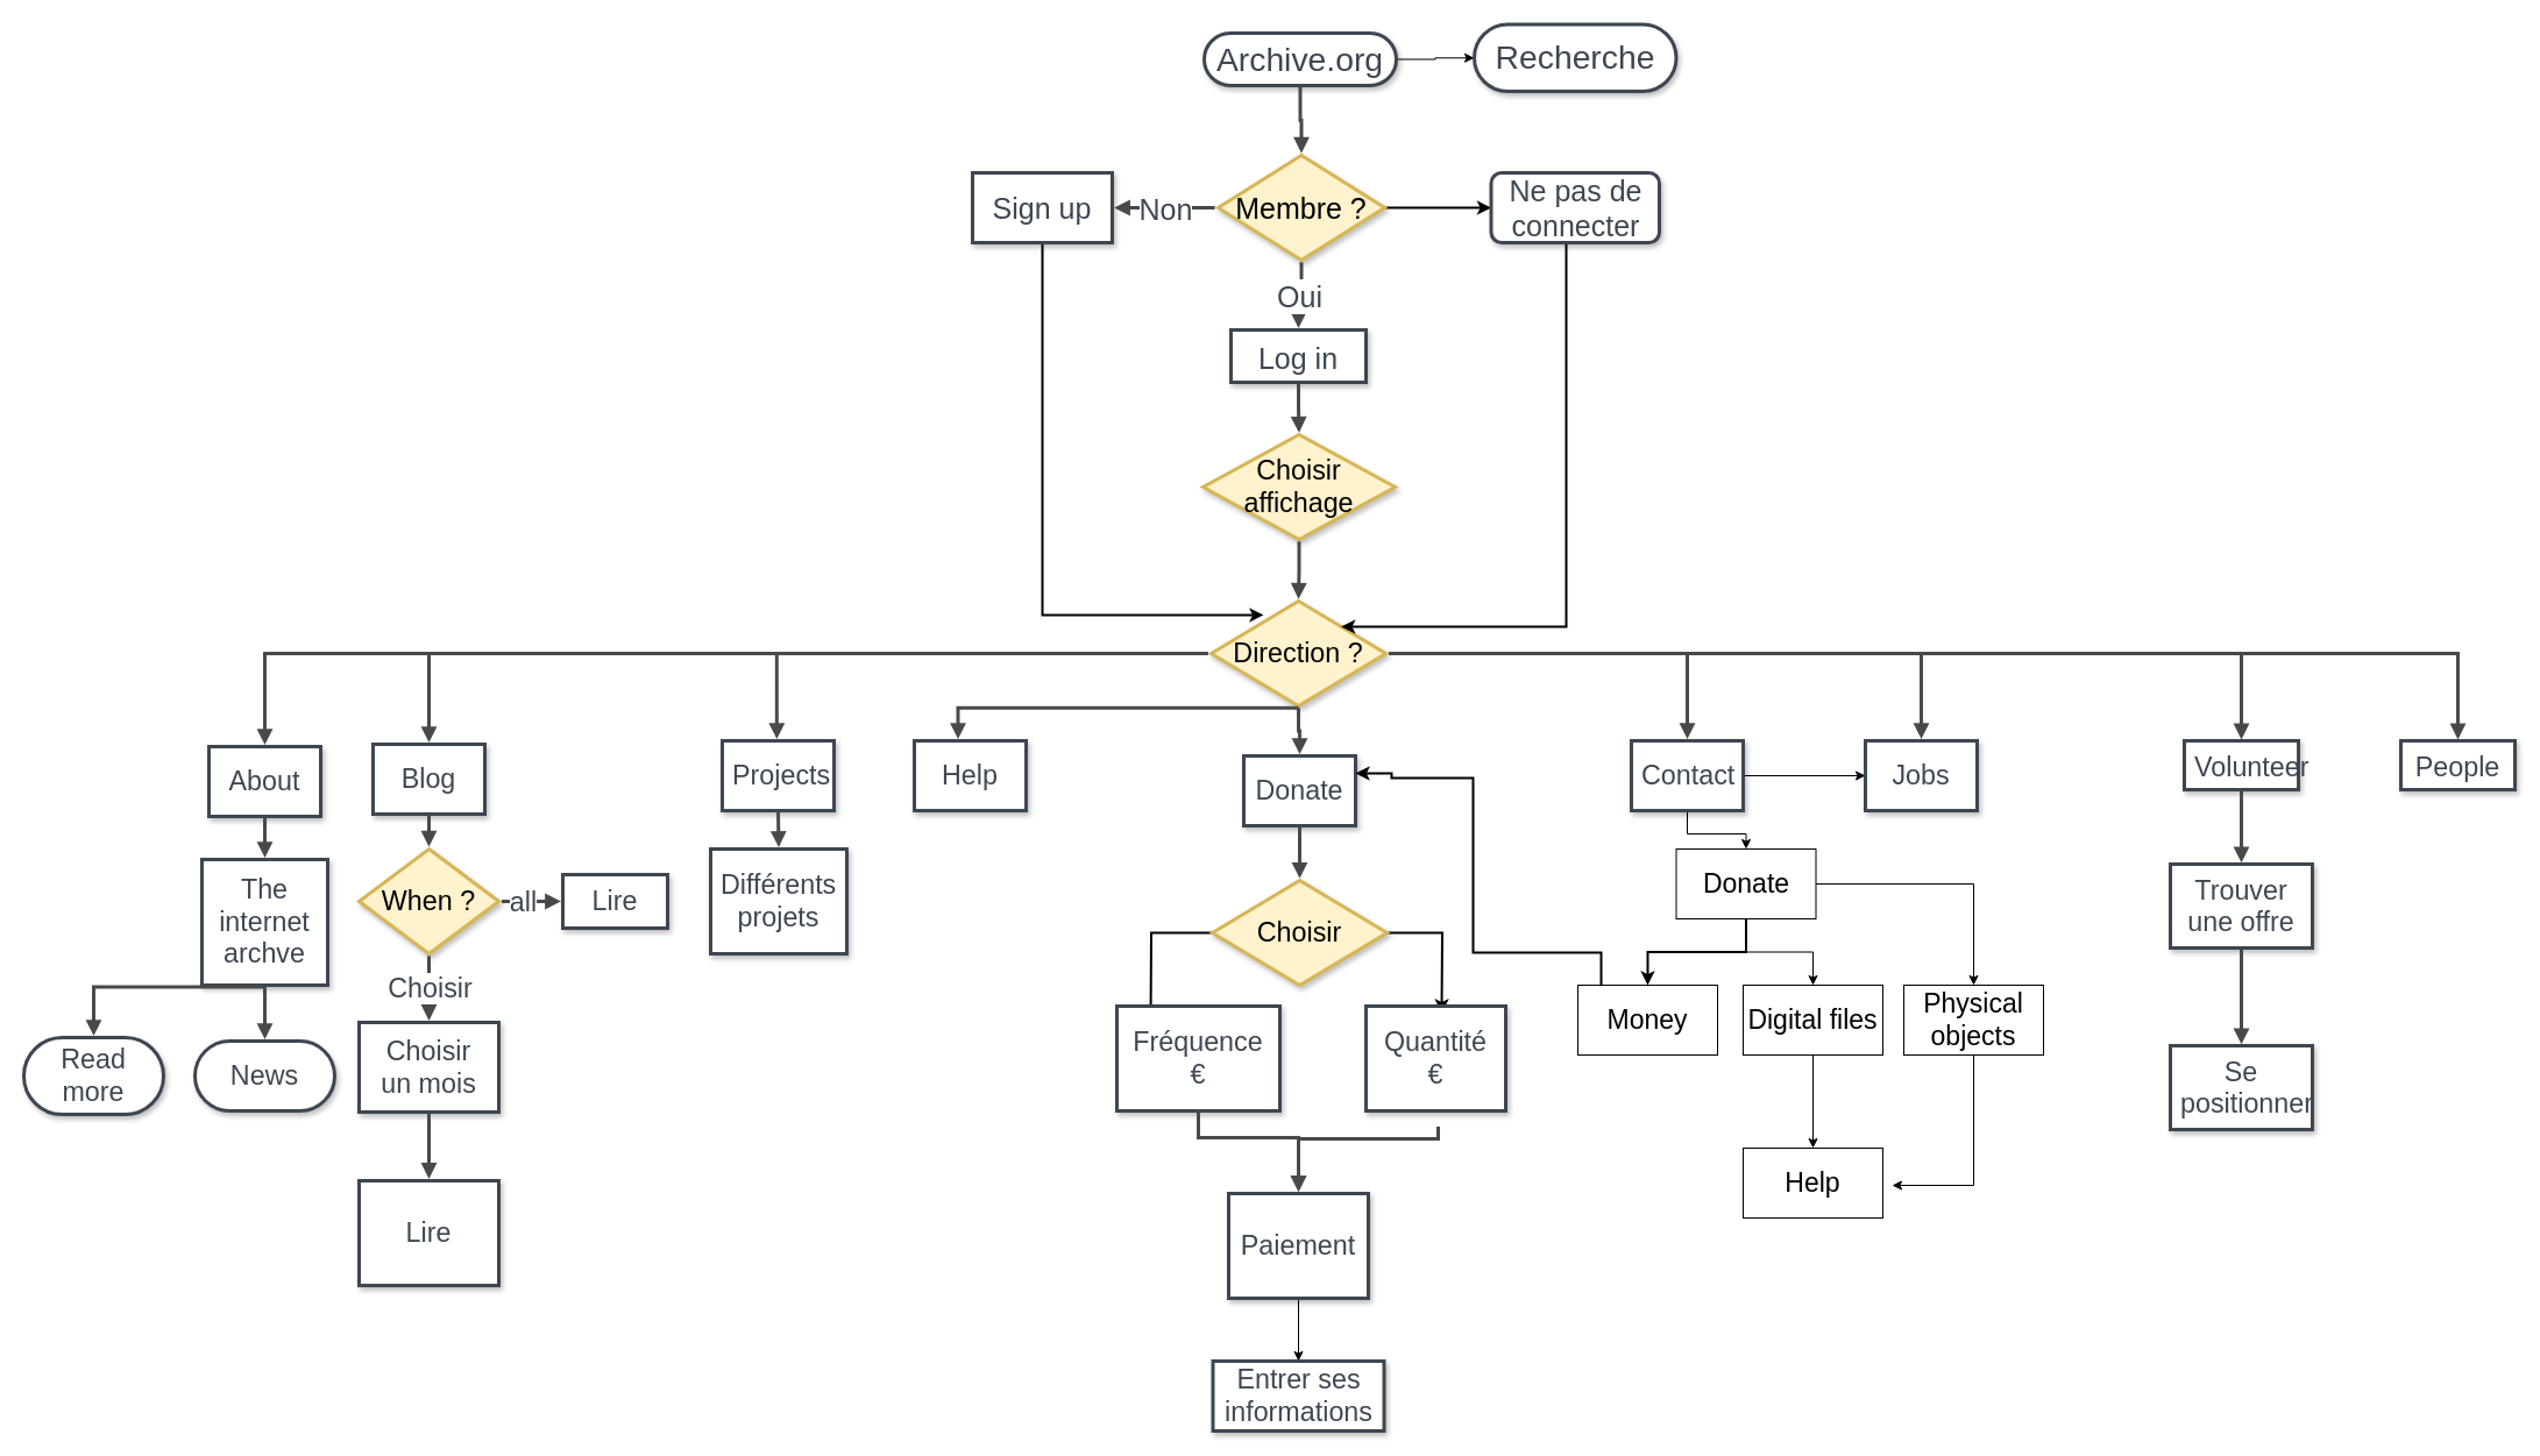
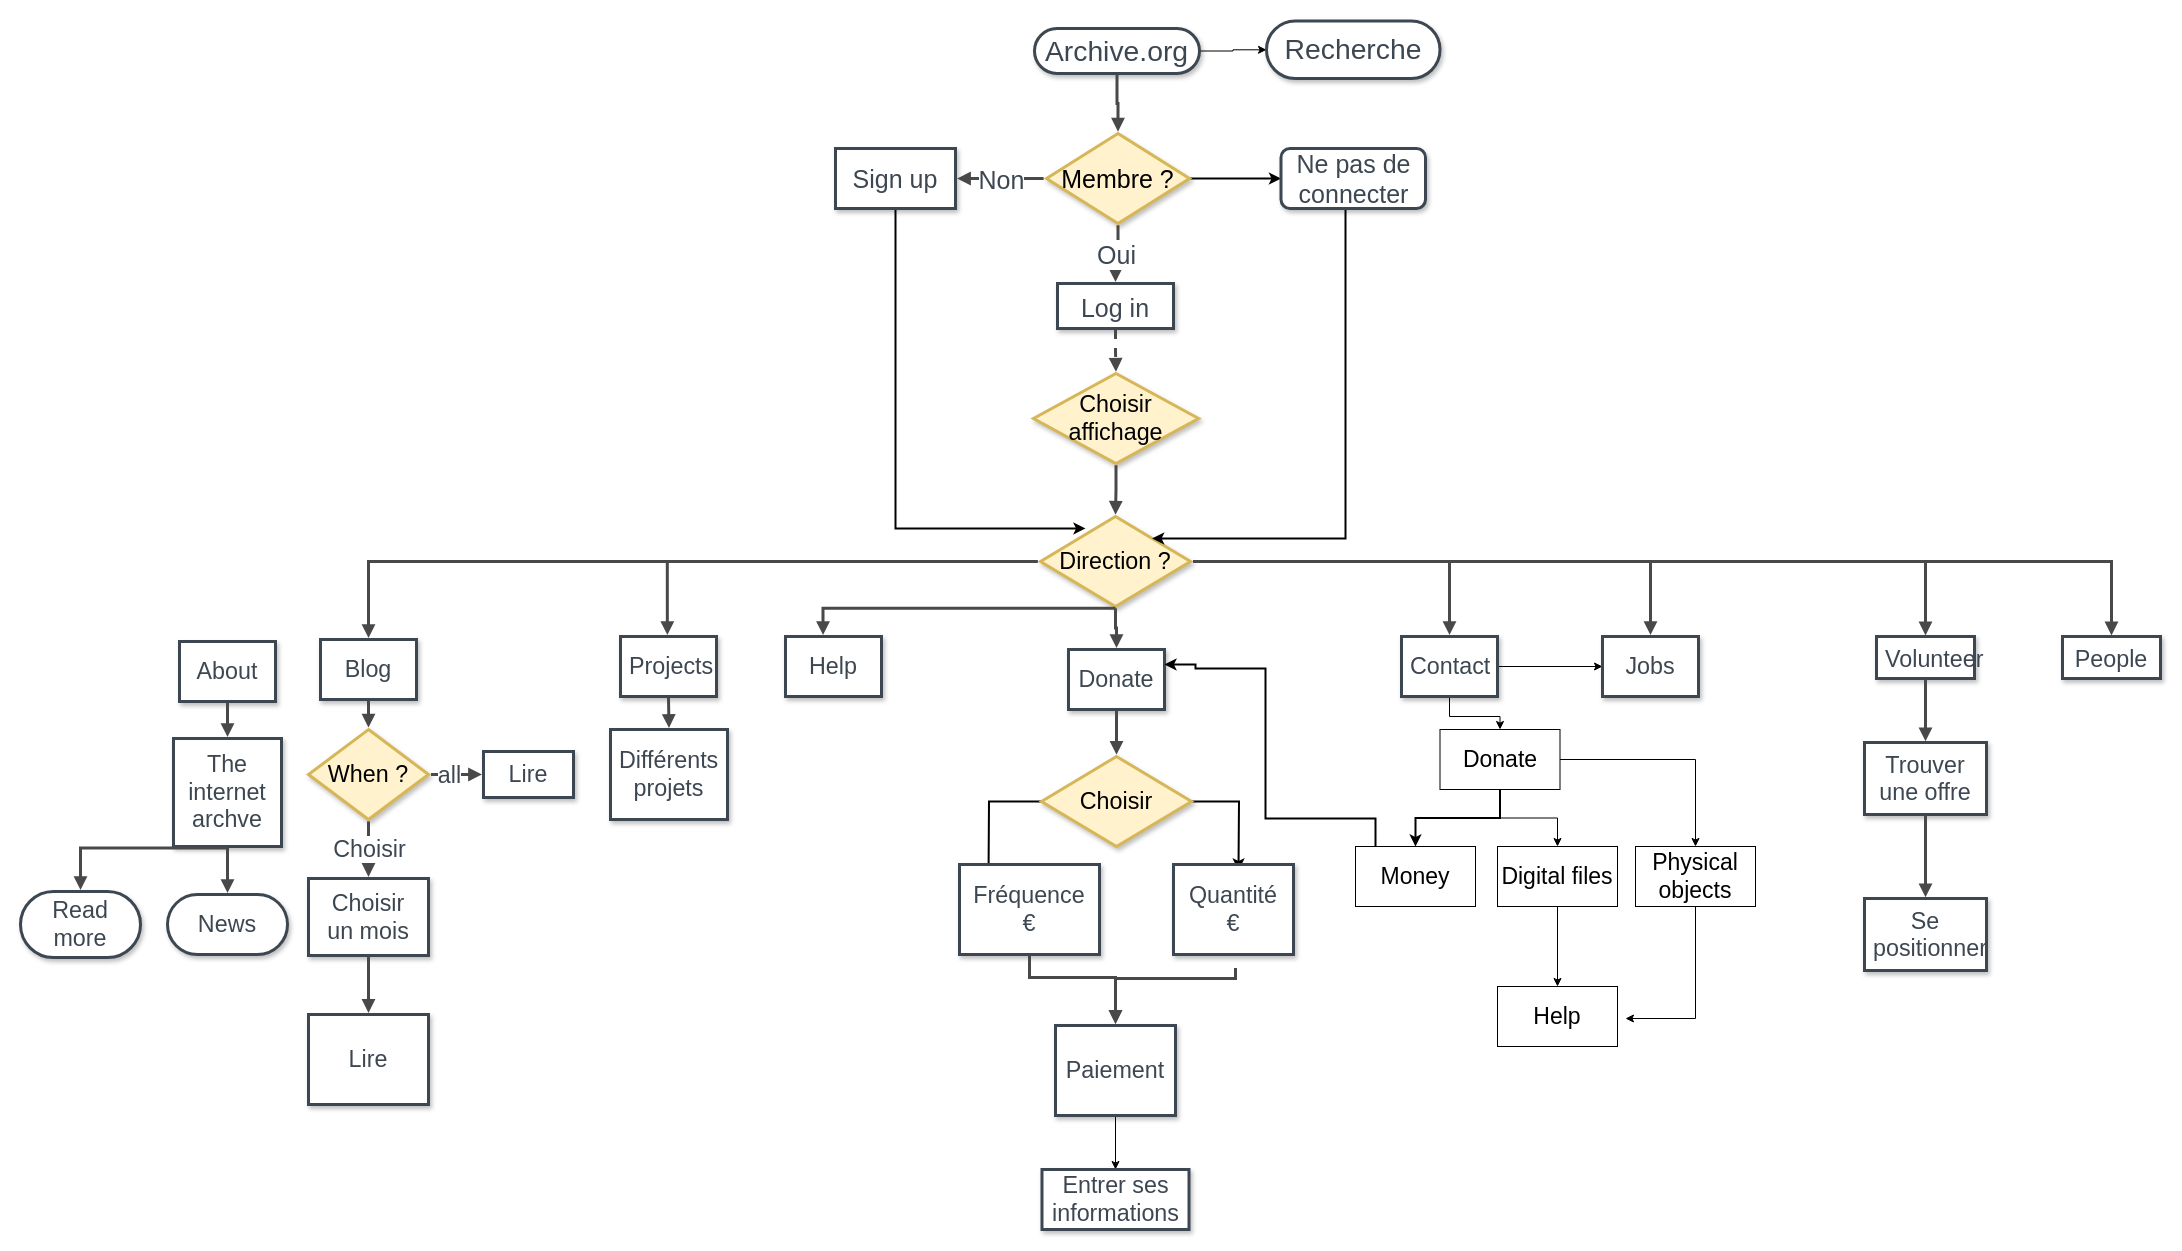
- <mxCell id="63" value="" style="html=1;jettySize=18;whiteSpace=wrap;fontSize=13;strokeColor=#494949;strokeWidth=3;rounded=1;arcSize=0;edgeStyle=orthogonalEdgeStyle;startArrow=none;endArrow=block;endFill=1;exitX=0.5;exitY=1.033;exitPerimeter=0;entryX=0.5;entryY=-0.019;entryPerimeter=0;lucidId=ZnXNWcRjRvWq;" edge="1" parent="1" source="11" target="64"><mxGeometry width="100" height="100" relative="1" as="geometry"><Array as="points" /></mxGeometry></mxCell>
+ <mxCell id="63" value="" style="html=1;jettySize=18;whiteSpace=wrap;fontSize=13;strokeColor=#494949;strokeWidth=3;rounded=1;arcSize=0;edgeStyle=orthogonalEdgeStyle;startArrow=none;endArrow=block;endFill=1;exitX=0.5;exitY=1.033;exitPerimeter=0;entryX=0.5;entryY=-0.019;entryPerimeter=0;lucidId=ZnXNWcRjRvWq;dashed=1;" edge="1" parent="1" source="11" target="64"><mxGeometry width="100" height="100" relative="1" as="geometry"><Array as="points" /></mxGeometry></mxCell>
- <mxCell id="15" value="" style="html=1;jettySize=18;whiteSpace=wrap;fontSize=13;strokeColor=#494949;strokeWidth=3;rounded=1;arcSize=0;edgeStyle=orthogonalEdgeStyle;startArrow=none;endArrow=block;endFill=1;exitX=-0.019;exitY=0.5;exitPerimeter=0;entryX=0.5;entryY=-0.025;entryPerimeter=0;lucidId=q2WN3bPJgdJz;" edge="1" parent="1" source="14" target="16"><mxGeometry width="100" height="100" relative="1" as="geometry"><Array as="points" /></mxGeometry></mxCell>
